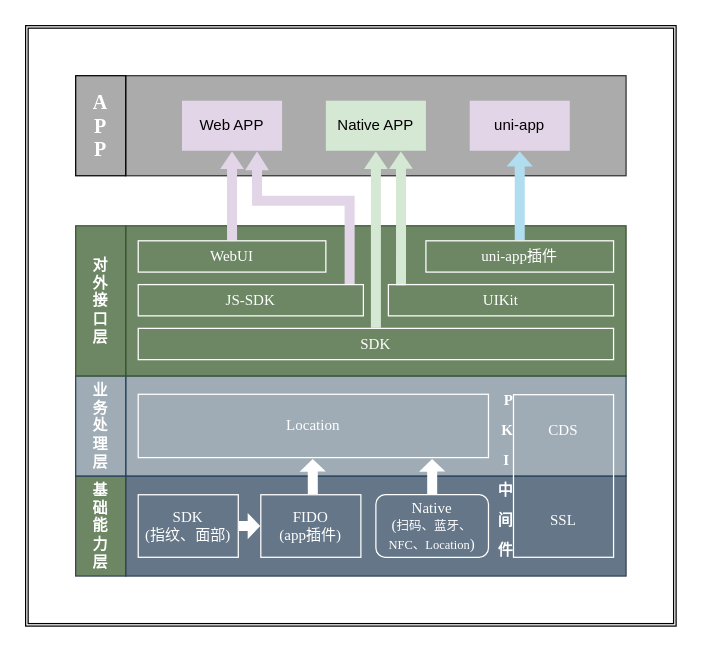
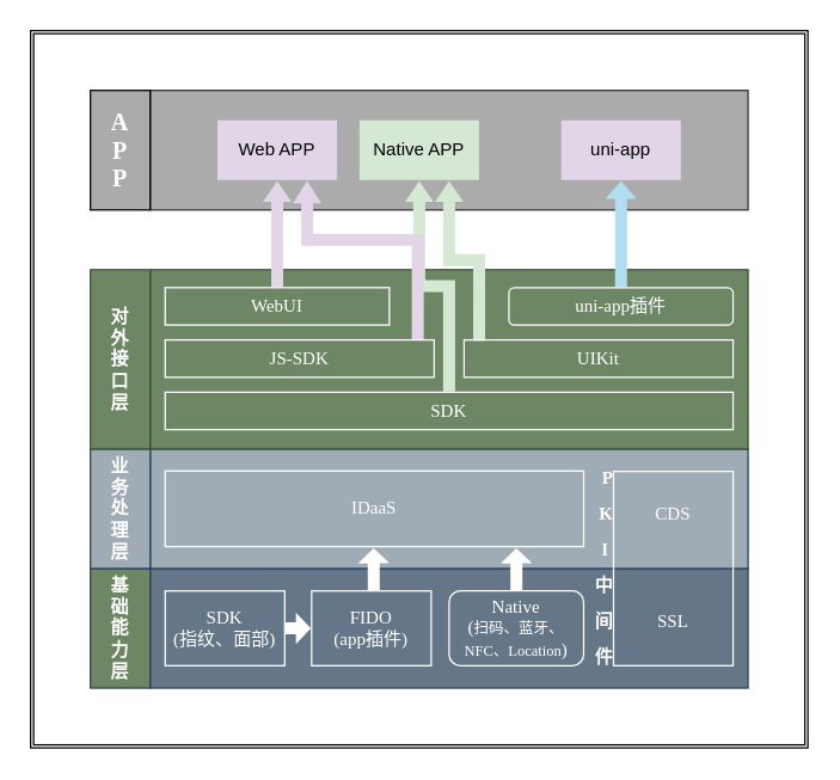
- <mxCell id="28" value="Native APP" style="rounded=0;whiteSpace=wrap;html=1;fillColor=#d5e8d4;strokeColor=none;" vertex="1" parent="1"><mxGeometry x="260" y="80" width="80" height="40" as="geometry" /></mxCell>
+ <mxCell id="28" value="Native APP" style="rounded=0;whiteSpace=wrap;html=1;fillColor=#d5e8d4;strokeColor=none;" vertex="1" parent="1"><mxGeometry x="240" y="80" width="80" height="40" as="geometry" /></mxCell>
- <mxCell id="26" value="&lt;font color=&quot;#ffffff&quot;&gt;uni-app插件&lt;/font&gt;" style="rounded=0;whiteSpace=wrap;html=1;fontFamily=Verdana;fontSize=12;fontColor=#67AB9F;strokeColor=#FFFFFF;fillColor=none;" vertex="1" parent="1"><mxGeometry x="340" y="192" width="150" height="25" as="geometry" /></mxCell>
+ <mxCell id="26" value="&lt;font color=&quot;#ffffff&quot;&gt;uni-app插件&lt;/font&gt;" style="whiteSpace=wrap;html=1;fontFamily=Verdana;fontSize=12;fontColor=#67AB9F;strokeColor=#FFFFFF;fillColor=none;rounded=1;" vertex="1" parent="1"><mxGeometry x="340" y="192" width="150" height="25" as="geometry" /></mxCell>
- <mxCell id="8" value="Location" style="rounded=0;whiteSpace=wrap;html=1;fontFamily=Verdana;fillColor=none;strokeColor=#FFFFFF;fontColor=#FFFFFF;" vertex="1" parent="1"><mxGeometry x="110" y="314.69" width="280" height="50.62" as="geometry" /></mxCell>
+ <mxCell id="8" value="IDaaS" style="rounded=0;whiteSpace=wrap;html=1;fontFamily=Verdana;fillColor=none;strokeColor=#FFFFFF;fontColor=#FFFFFF;" vertex="1" parent="1"><mxGeometry x="110" y="314.69" width="280" height="50.62" as="geometry" /></mxCell>
